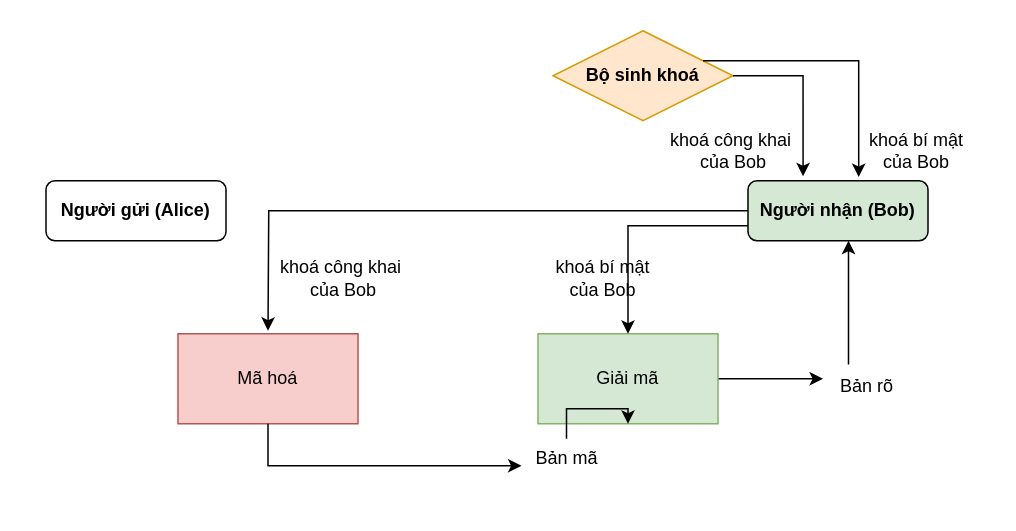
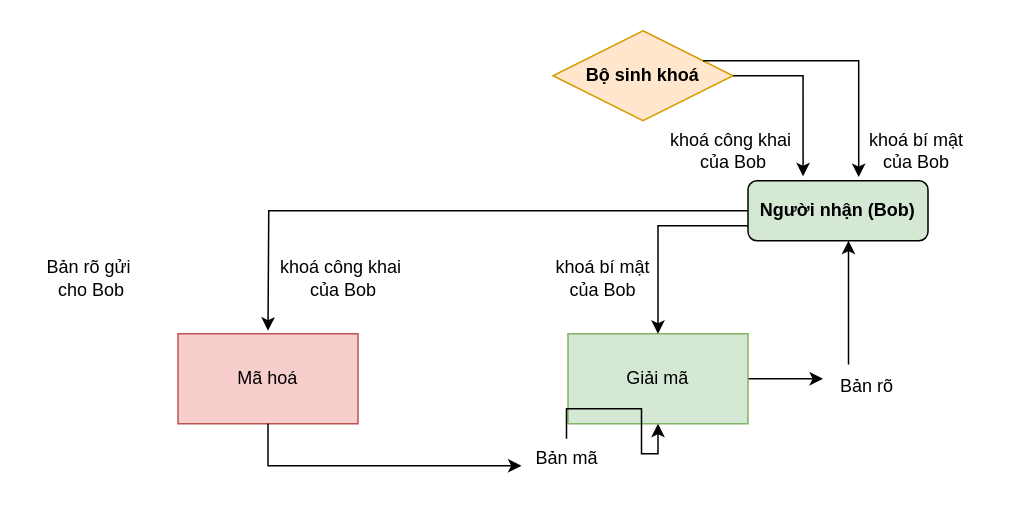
- <mxCell id="14" value="Người gửi (Alice)" style="rounded=1;whiteSpace=wrap;html=1;fontStyle=1" vertex="1" parent="1"><mxGeometry x="30" y="120" width="120" height="40" as="geometry" /></mxCell>
+ <mxCell id="17" value="Bản rõ gửi&amp;nbsp;&lt;div&gt;cho Bob&lt;/div&gt;" style="text;html=1;align=center;verticalAlign=middle;resizable=0;points=[];autosize=1;strokeColor=none;fillColor=none;" vertex="1" parent="1"><mxGeometry x="20" y="165" width="80" height="40" as="geometry" /></mxCell>
- <mxCell id="4" value="Giải mã" style="rounded=0;whiteSpace=wrap;html=1;fillColor=#d5e8d4;strokeColor=#82b366;" vertex="1" parent="1"><mxGeometry x="358" y="222" width="120" height="60" as="geometry" /></mxCell>
+ <mxCell id="4" value="Giải mã" style="rounded=0;whiteSpace=wrap;html=1;fillColor=#d5e8d4;strokeColor=#82b366;" vertex="1" parent="1"><mxGeometry x="378" y="222" width="120" height="60" as="geometry" /></mxCell>
